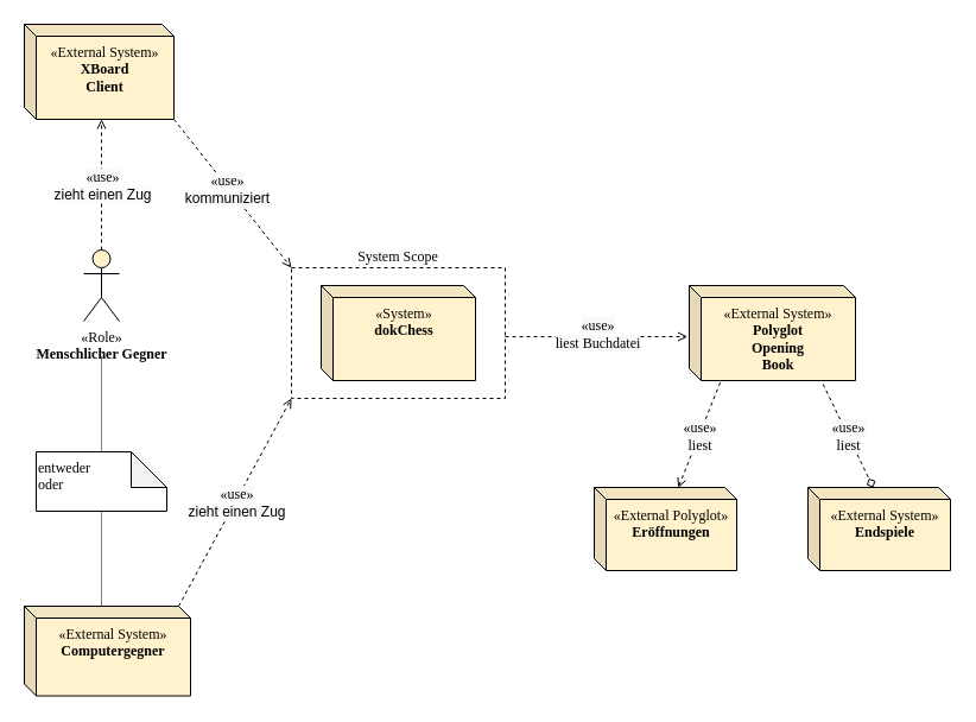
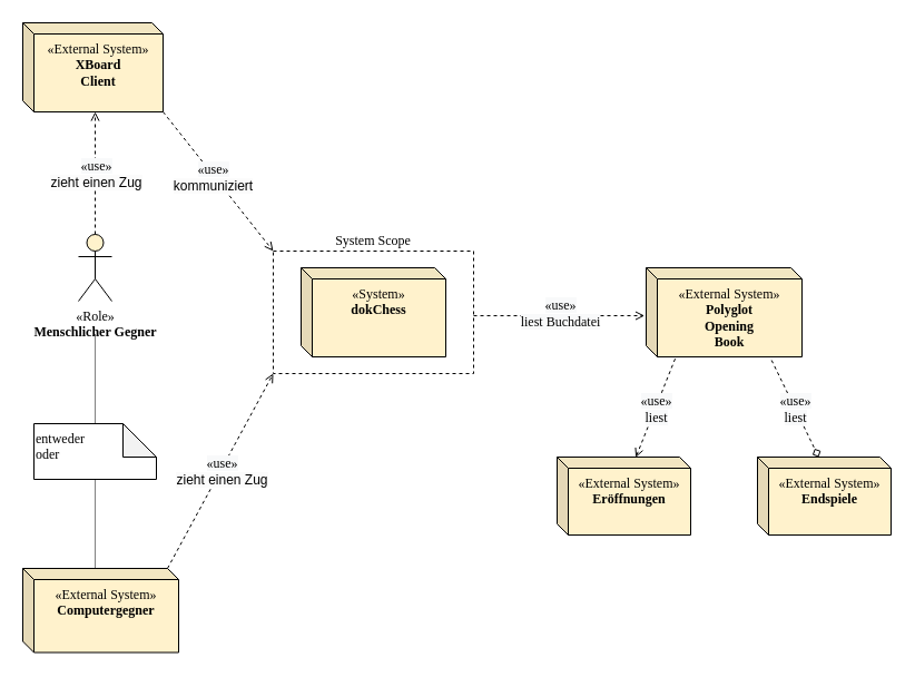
- <mxCell id="17" value="&lt;font&gt;&lt;span class=&quot;char&quot;&gt;&lt;span class=&quot;vchar&quot; id=&quot;char-node&quot;&gt;«External Polyglot&lt;/span&gt;&lt;/span&gt;&lt;span class=&quot;char&quot;&gt;&lt;span class=&quot;vchar&quot; id=&quot;char-node&quot;&gt;»&lt;br&gt;&lt;div&gt;&lt;b&gt;Eröffnungen&lt;/b&gt;&lt;/div&gt;&lt;/span&gt;&lt;/span&gt;&lt;/font&gt;" style="shape=cube;whiteSpace=wrap;html=1;boundedLbl=1;backgroundOutline=1;darkOpacity=0.05;darkOpacity2=0.1;size=10;align=center;verticalAlign=top;fillColor=#fff2cc;fontFamily=Verdana;" parent="1" vertex="1"><mxGeometry x="500" y="410" width="120" height="70" as="geometry" /></mxCell>
+ <mxCell id="17" value="&lt;font&gt;&lt;span class=&quot;char&quot;&gt;&lt;span class=&quot;vchar&quot; id=&quot;char-node&quot;&gt;«External System&lt;/span&gt;&lt;/span&gt;&lt;span class=&quot;char&quot;&gt;&lt;span class=&quot;vchar&quot; id=&quot;char-node&quot;&gt;»&lt;br&gt;&lt;div&gt;&lt;b&gt;Eröffnungen&lt;/b&gt;&lt;/div&gt;&lt;/span&gt;&lt;/span&gt;&lt;/font&gt;" style="shape=cube;whiteSpace=wrap;html=1;boundedLbl=1;backgroundOutline=1;darkOpacity=0.05;darkOpacity2=0.1;size=10;align=center;verticalAlign=top;fillColor=#fff2cc;fontFamily=Verdana;" parent="1" vertex="1"><mxGeometry x="500" y="410" width="120" height="70" as="geometry" /></mxCell>
